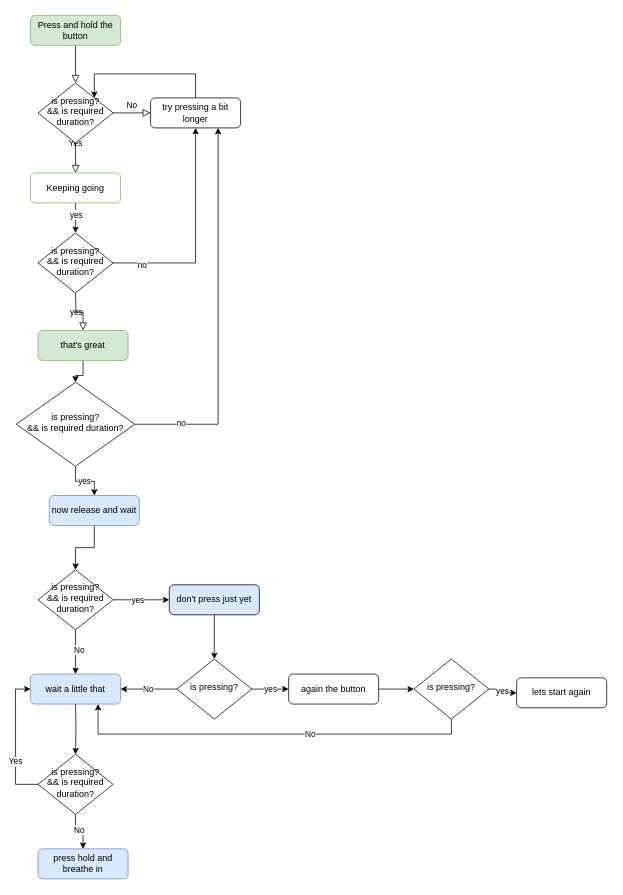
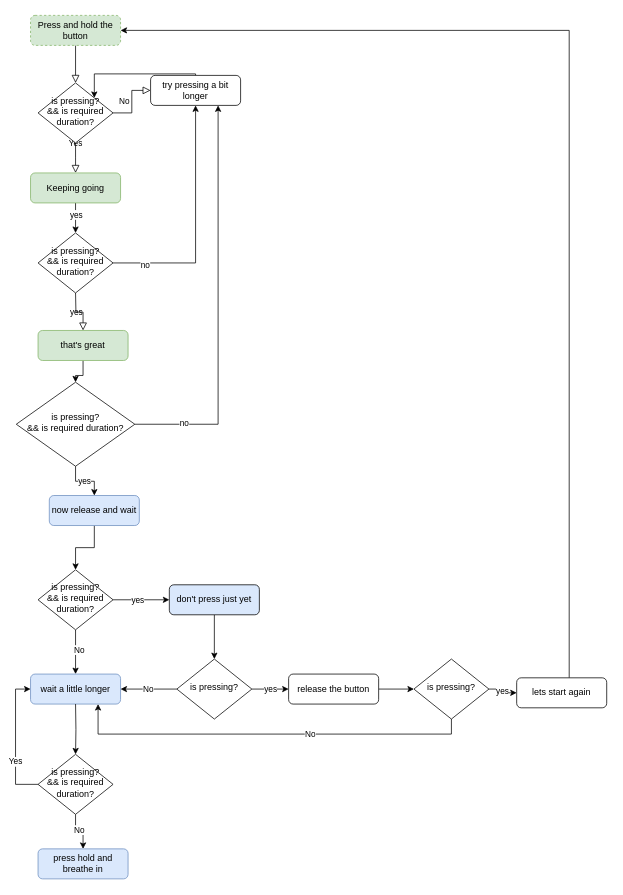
- <mxCell id="3" value="Press and hold the button" style="rounded=1;whiteSpace=wrap;html=1;fontSize=12;glass=0;strokeWidth=1;shadow=0;fillColor=#d5e8d4;strokeColor=#82b366;" parent="1" vertex="1"><mxGeometry x="40" y="20" width="120" height="40" as="geometry" /></mxCell>
+ <mxCell id="3" value="Press and hold the button" style="rounded=1;whiteSpace=wrap;html=1;fontSize=12;glass=0;strokeWidth=1;shadow=0;fillColor=#d5e8d4;strokeColor=#82b366;dashed=1;" parent="1" vertex="1"><mxGeometry x="40" y="20" width="120" height="40" as="geometry" /></mxCell>
- <mxCell id="8" value="try pressing a bit longer" style="rounded=1;whiteSpace=wrap;html=1;fontSize=12;glass=0;strokeWidth=1;shadow=0;" parent="1" vertex="1"><mxGeometry x="200" y="130" width="120" height="40" as="geometry" /></mxCell>
+ <mxCell id="8" value="try pressing a bit longer" style="rounded=1;whiteSpace=wrap;html=1;fontSize=12;glass=0;strokeWidth=1;shadow=0;" parent="1" vertex="1"><mxGeometry x="200" y="100" width="120" height="40" as="geometry" /></mxCell>
+ <mxCell id="48" style="edgeStyle=orthogonalEdgeStyle;rounded=0;orthogonalLoop=1;jettySize=auto;html=1;entryX=1;entryY=0.5;entryDx=0;entryDy=0;" edge="1" parent="1" source="49" target="3"><mxGeometry relative="1" as="geometry"><Array as="points"><mxPoint x="758" y="40" /></Array></mxGeometry></mxCell>
- <mxCell id="14" value="Keeping going" style="rounded=1;whiteSpace=wrap;html=1;fontSize=12;glass=0;strokeWidth=1;shadow=0;fillColor=#ffffff;strokeColor=#82b366;" parent="1" vertex="1"><mxGeometry x="40" y="230" width="120" height="40" as="geometry" /></mxCell>
+ <mxCell id="14" value="Keeping going" style="rounded=1;whiteSpace=wrap;html=1;fontSize=12;glass=0;strokeWidth=1;shadow=0;fillColor=#d5e8d4;strokeColor=#82b366;" parent="1" vertex="1"><mxGeometry x="40" y="230" width="120" height="40" as="geometry" /></mxCell>
- <mxCell id="30" value="wait a little that" style="rounded=1;whiteSpace=wrap;html=1;fontSize=12;glass=0;strokeWidth=1;shadow=0;fillColor=#dae8fc;strokeColor=#6c8ebf;" parent="1" vertex="1"><mxGeometry x="40" y="898" width="120" height="40" as="geometry" /></mxCell>
+ <mxCell id="30" value="wait a little longer" style="rounded=1;whiteSpace=wrap;html=1;fontSize=12;glass=0;strokeWidth=1;shadow=0;fillColor=#dae8fc;strokeColor=#6c8ebf;" parent="1" vertex="1"><mxGeometry x="40" y="898" width="120" height="40" as="geometry" /></mxCell>
- <mxCell id="42" value="again the button" style="rounded=1;whiteSpace=wrap;html=1;fontSize=12;glass=0;strokeWidth=1;shadow=0;" parent="1" vertex="1"><mxGeometry x="384" y="898" width="120" height="40" as="geometry" /></mxCell>
+ <mxCell id="42" value="release the button" style="rounded=1;whiteSpace=wrap;html=1;fontSize=12;glass=0;strokeWidth=1;shadow=0;" parent="1" vertex="1"><mxGeometry x="384" y="898" width="120" height="40" as="geometry" /></mxCell>
